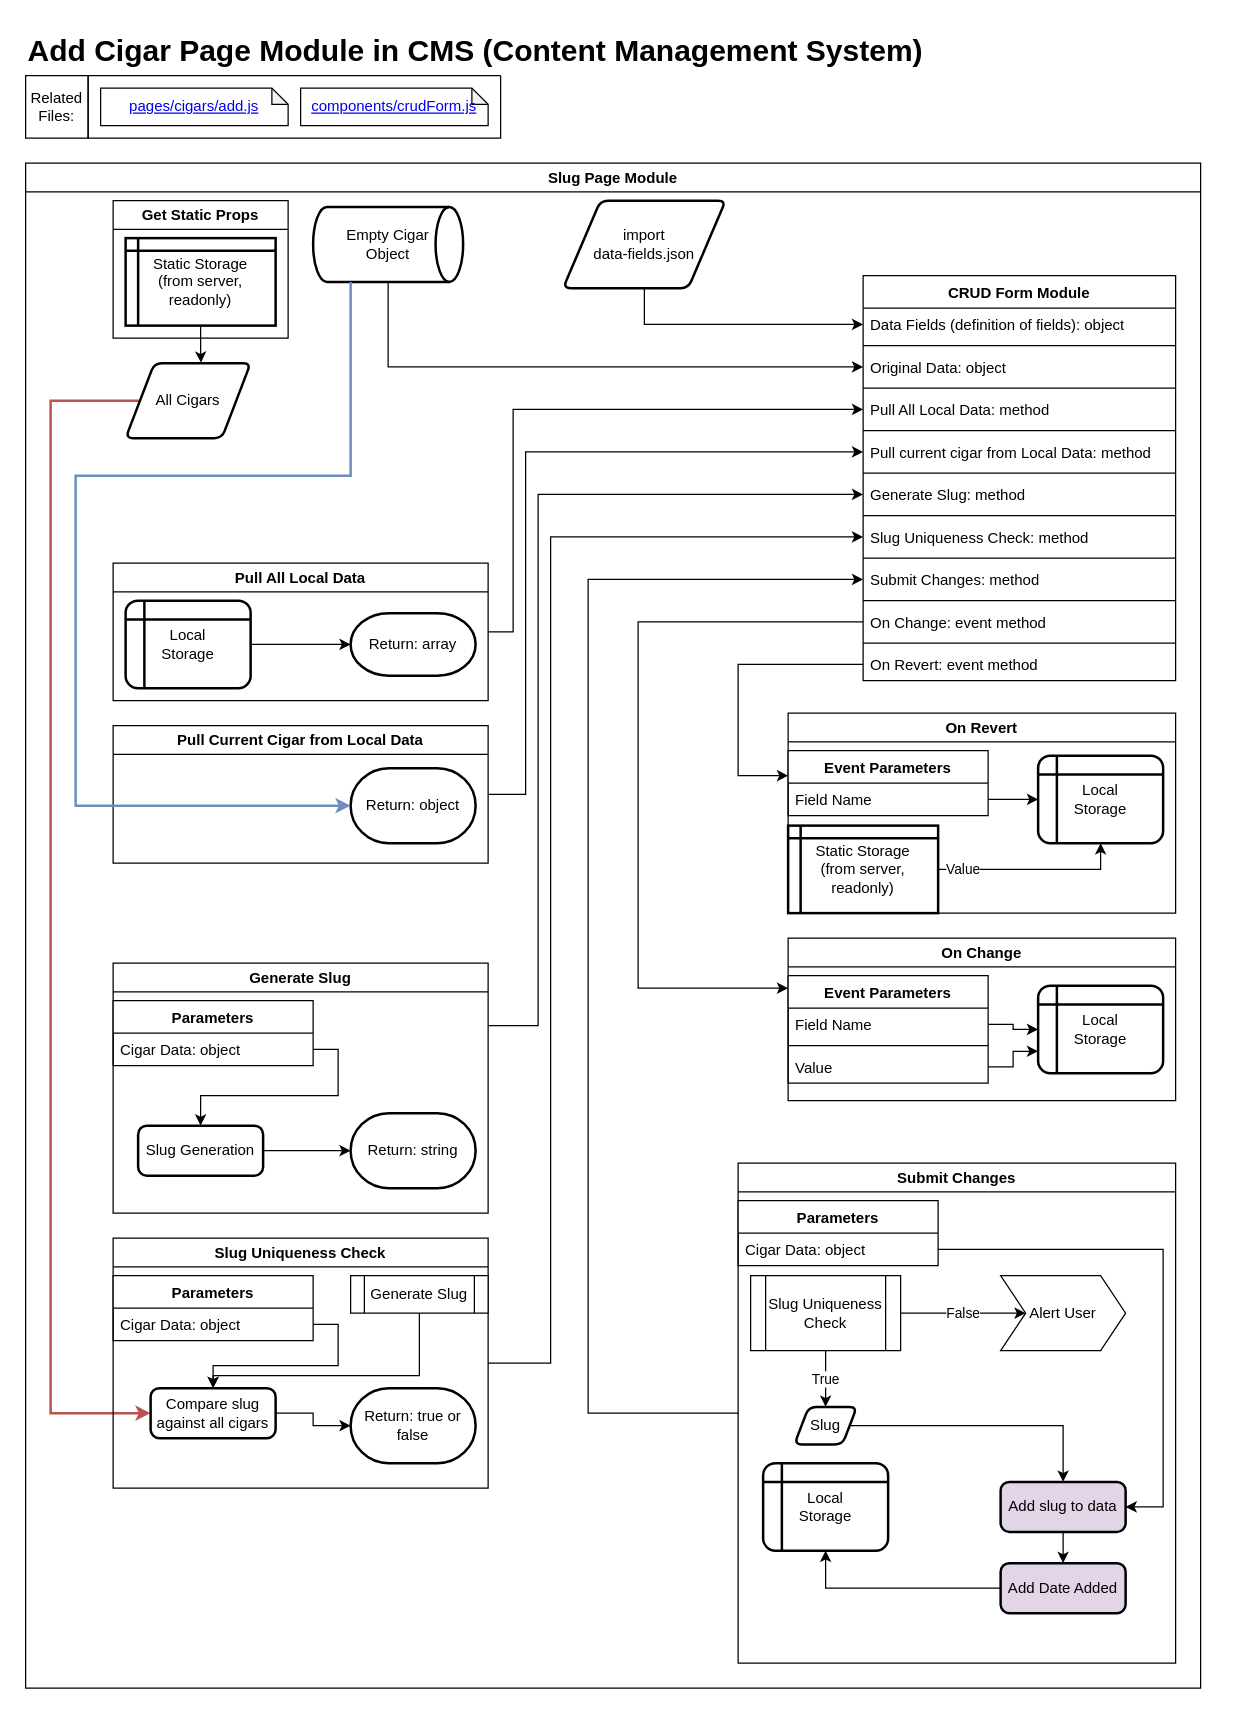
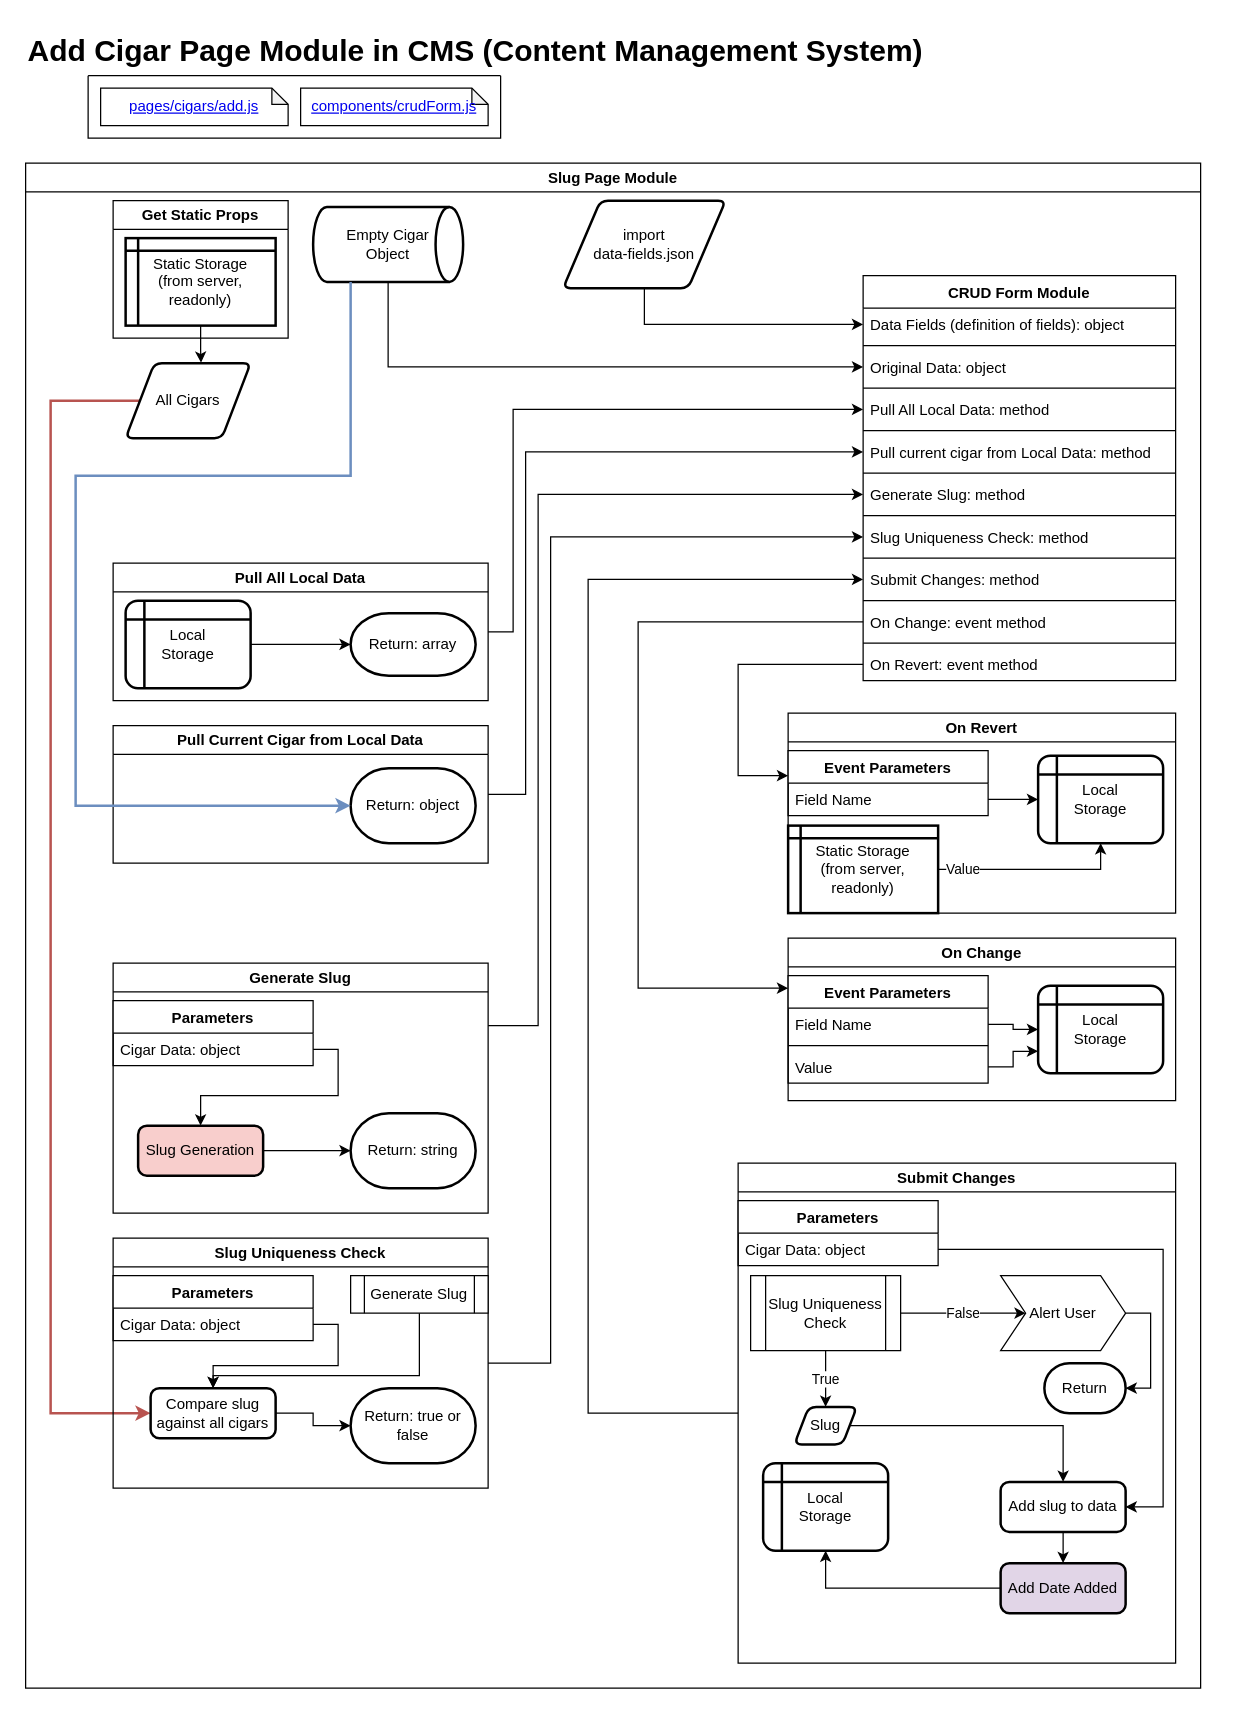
- <mxCell id="3" value="Related Files:" style="whiteSpace=wrap;html=1;aspect=fixed;" parent="1" vertex="1"><mxGeometry x="20" y="60" width="50" height="50" as="geometry" /></mxCell>
- <mxCell id="45" value="Slug Generation" style="rounded=1;whiteSpace=wrap;html=1;absoluteArcSize=1;arcSize=14;strokeWidth=2;" parent="42" vertex="1"><mxGeometry x="20" y="130" width="100" height="40" as="geometry" /></mxCell>
+ <mxCell id="45" value="Slug Generation" style="rounded=1;whiteSpace=wrap;html=1;absoluteArcSize=1;arcSize=14;strokeWidth=2;fillColor=#f8cecc;" parent="42" vertex="1"><mxGeometry x="20" y="130" width="100" height="40" as="geometry" /></mxCell>
+ <mxCell id="66" style="edgeStyle=orthogonalEdgeStyle;rounded=0;orthogonalLoop=1;jettySize=auto;html=1;exitX=1;exitY=0.5;exitDx=0;exitDy=0;entryX=1;entryY=0.5;entryDx=0;entryDy=0;entryPerimeter=0;" parent="60" source="65" target="64" edge="1"><mxGeometry relative="1" as="geometry" /></mxCell>
+ <mxCell id="64" value="Return" style="strokeWidth=2;html=1;shape=mxgraph.flowchart.terminator;whiteSpace=wrap;" parent="60" vertex="1"><mxGeometry x="245" y="160" width="65" height="40" as="geometry" /></mxCell>
- <mxCell id="74" value="Add slug to data" style="rounded=1;whiteSpace=wrap;html=1;absoluteArcSize=1;arcSize=14;strokeWidth=2;fillColor=#e1d5e7;" parent="60" vertex="1"><mxGeometry x="210" y="255" width="100" height="40" as="geometry" /></mxCell>
+ <mxCell id="74" value="Add slug to data" style="rounded=1;whiteSpace=wrap;html=1;absoluteArcSize=1;arcSize=14;strokeWidth=2;" parent="60" vertex="1"><mxGeometry x="210" y="255" width="100" height="40" as="geometry" /></mxCell>
